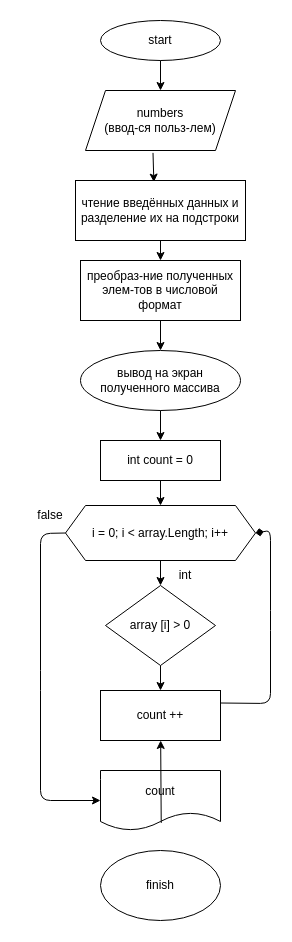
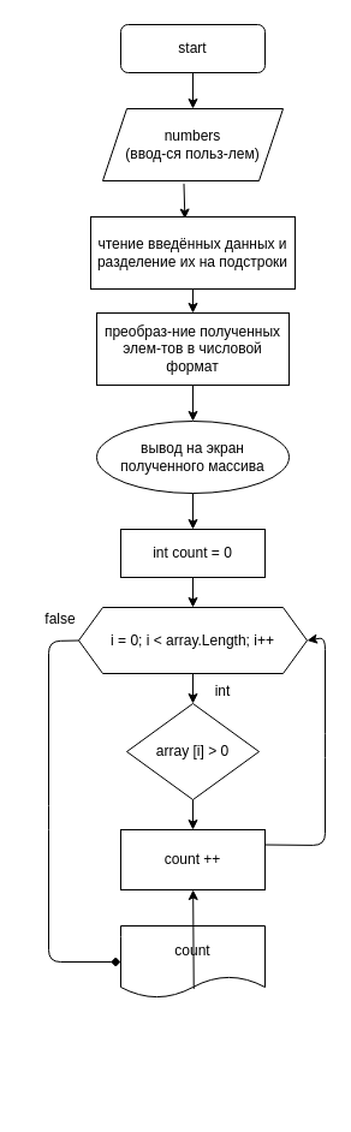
- <mxCell id="2" value="start" style="ellipse;whiteSpace=wrap;html=1;" parent="1" vertex="1"><mxGeometry x="100" y="20" width="120" height="40" as="geometry" /></mxCell>
+ <mxCell id="2" value="start" style="whiteSpace=wrap;html=1;rounded=1;" parent="1" vertex="1"><mxGeometry x="100" y="20" width="120" height="40" as="geometry" /></mxCell>
- <mxCell id="11" value="" style="endArrow=diamond;html=1;entryX=1;entryY=0.5;entryDx=0;entryDy=0;exitX=1;exitY=0.25;exitDx=0;exitDy=0;" edge="1" parent="1" source="10" target="7"><mxGeometry width="50" height="50" relative="1" as="geometry"><mxPoint x="350" y="600" as="sourcePoint" /><mxPoint x="400" y="550" as="targetPoint" /><Array as="points"><mxPoint x="270" y="703" /><mxPoint x="270" y="620" /><mxPoint x="270" y="530" /></Array></mxGeometry></mxCell>
+ <mxCell id="11" value="" style="endArrow=classic;html=1;entryX=1;entryY=0.5;entryDx=0;entryDy=0;exitX=1;exitY=0.25;exitDx=0;exitDy=0;" edge="1" parent="1" source="10" target="7"><mxGeometry width="50" height="50" relative="1" as="geometry"><mxPoint x="350" y="600" as="sourcePoint" /><mxPoint x="400" y="550" as="targetPoint" /><Array as="points"><mxPoint x="270" y="703" /><mxPoint x="270" y="620" /><mxPoint x="270" y="530" /></Array></mxGeometry></mxCell>
- <mxCell id="22" value="" style="endArrow=classic;html=1;entryX=0;entryY=0.5;entryDx=0;entryDy=0;exitX=0;exitY=0.5;exitDx=0;exitDy=0;" edge="1" parent="1" source="7" target="21"><mxGeometry width="50" height="50" relative="1" as="geometry"><mxPoint x="350" y="780" as="sourcePoint" /><mxPoint x="400" y="730" as="targetPoint" /><Array as="points"><mxPoint x="40" y="533" /><mxPoint x="40" y="680" /><mxPoint x="40" y="800" /></Array></mxGeometry></mxCell>
+ <mxCell id="22" value="" style="endArrow=diamond;html=1;entryX=0;entryY=0.5;entryDx=0;entryDy=0;exitX=0;exitY=0.5;exitDx=0;exitDy=0;" edge="1" parent="1" source="7" target="21"><mxGeometry width="50" height="50" relative="1" as="geometry"><mxPoint x="350" y="780" as="sourcePoint" /><mxPoint x="400" y="730" as="targetPoint" /><Array as="points"><mxPoint x="40" y="533" /><mxPoint x="40" y="680" /><mxPoint x="40" y="800" /></Array></mxGeometry></mxCell>
- <mxCell id="24" value="finish" style="ellipse;whiteSpace=wrap;html=1;" vertex="1" parent="1"><mxGeometry x="100" y="850" width="120" height="70" as="geometry" /></mxCell>
